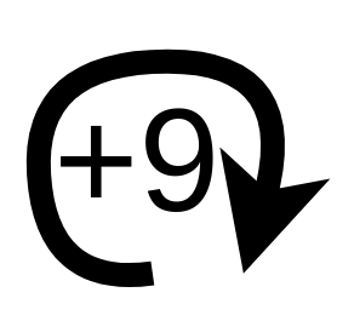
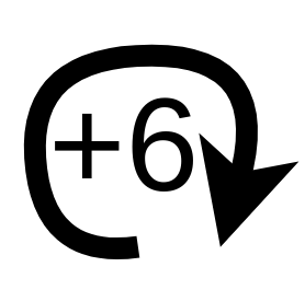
- <mxCell id="3" value="+9" style="text;html=1;strokeColor=none;fillColor=none;align=center;verticalAlign=middle;whiteSpace=wrap;rounded=0;fontSize=96;" vertex="1" parent="1"><mxGeometry x="30" y="20" width="120" height="170" as="geometry" /></mxCell>
+ <mxCell id="3" value="+6" style="text;html=1;strokeColor=none;fillColor=none;align=center;verticalAlign=middle;whiteSpace=wrap;rounded=0;fontSize=96;" vertex="1" parent="1"><mxGeometry x="30" y="20" width="120" height="170" as="geometry" /></mxCell>
